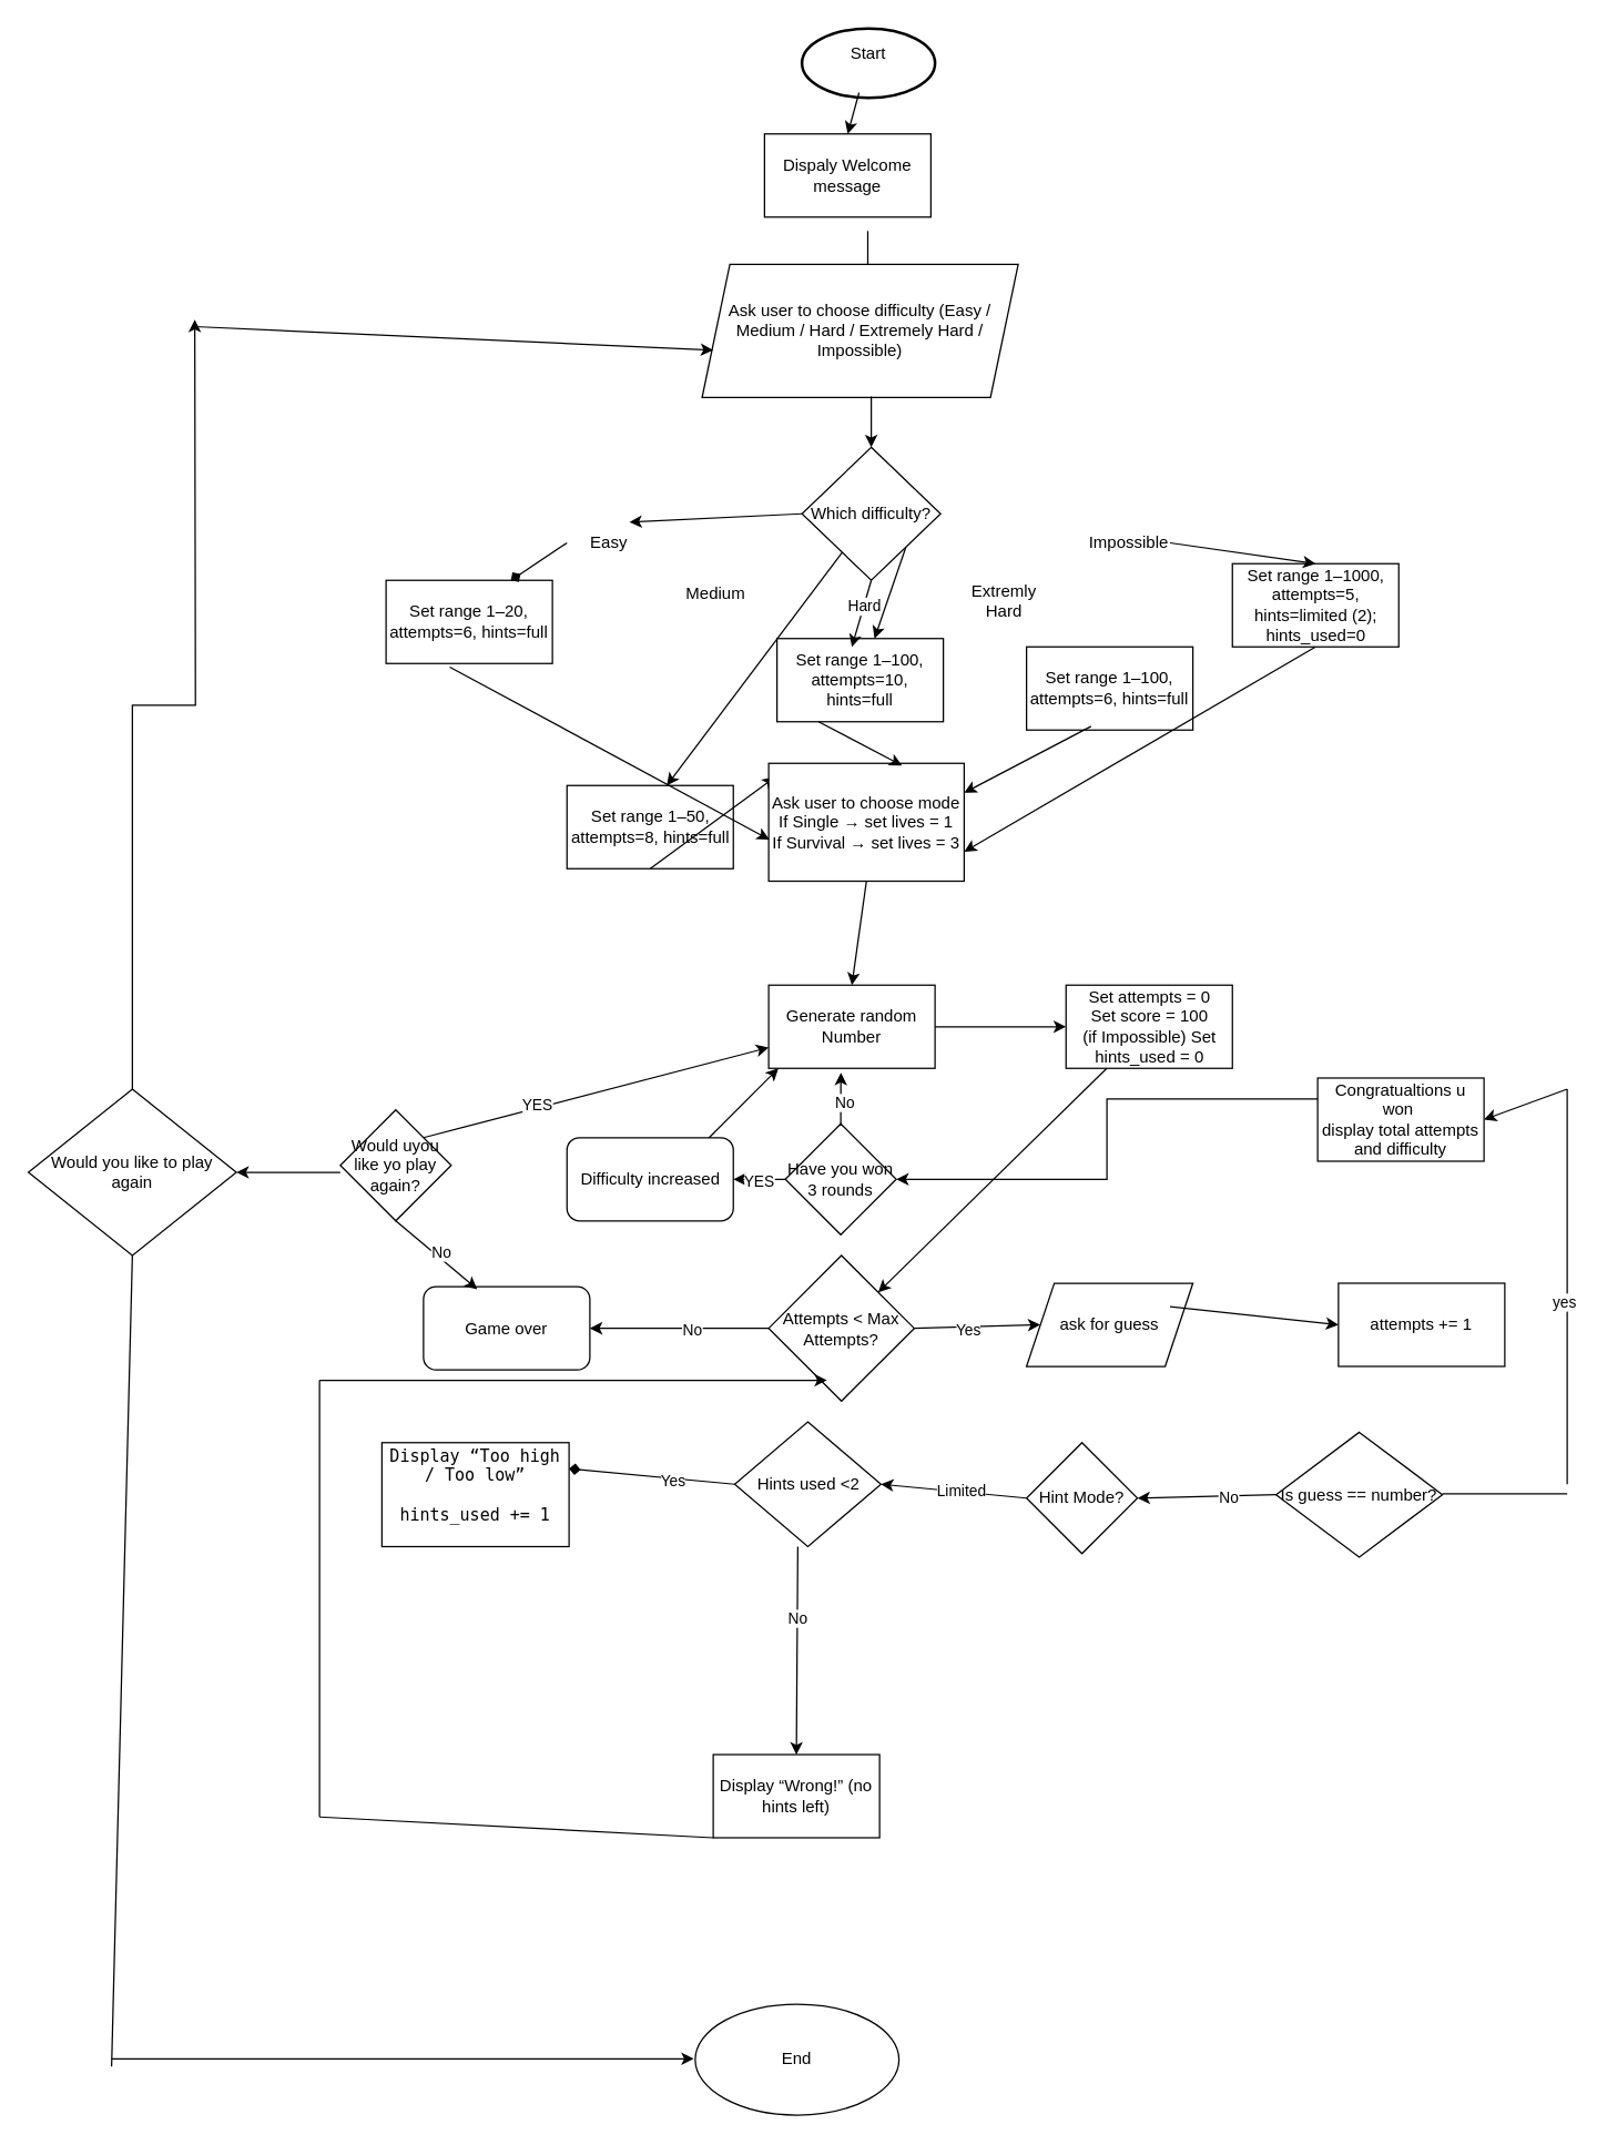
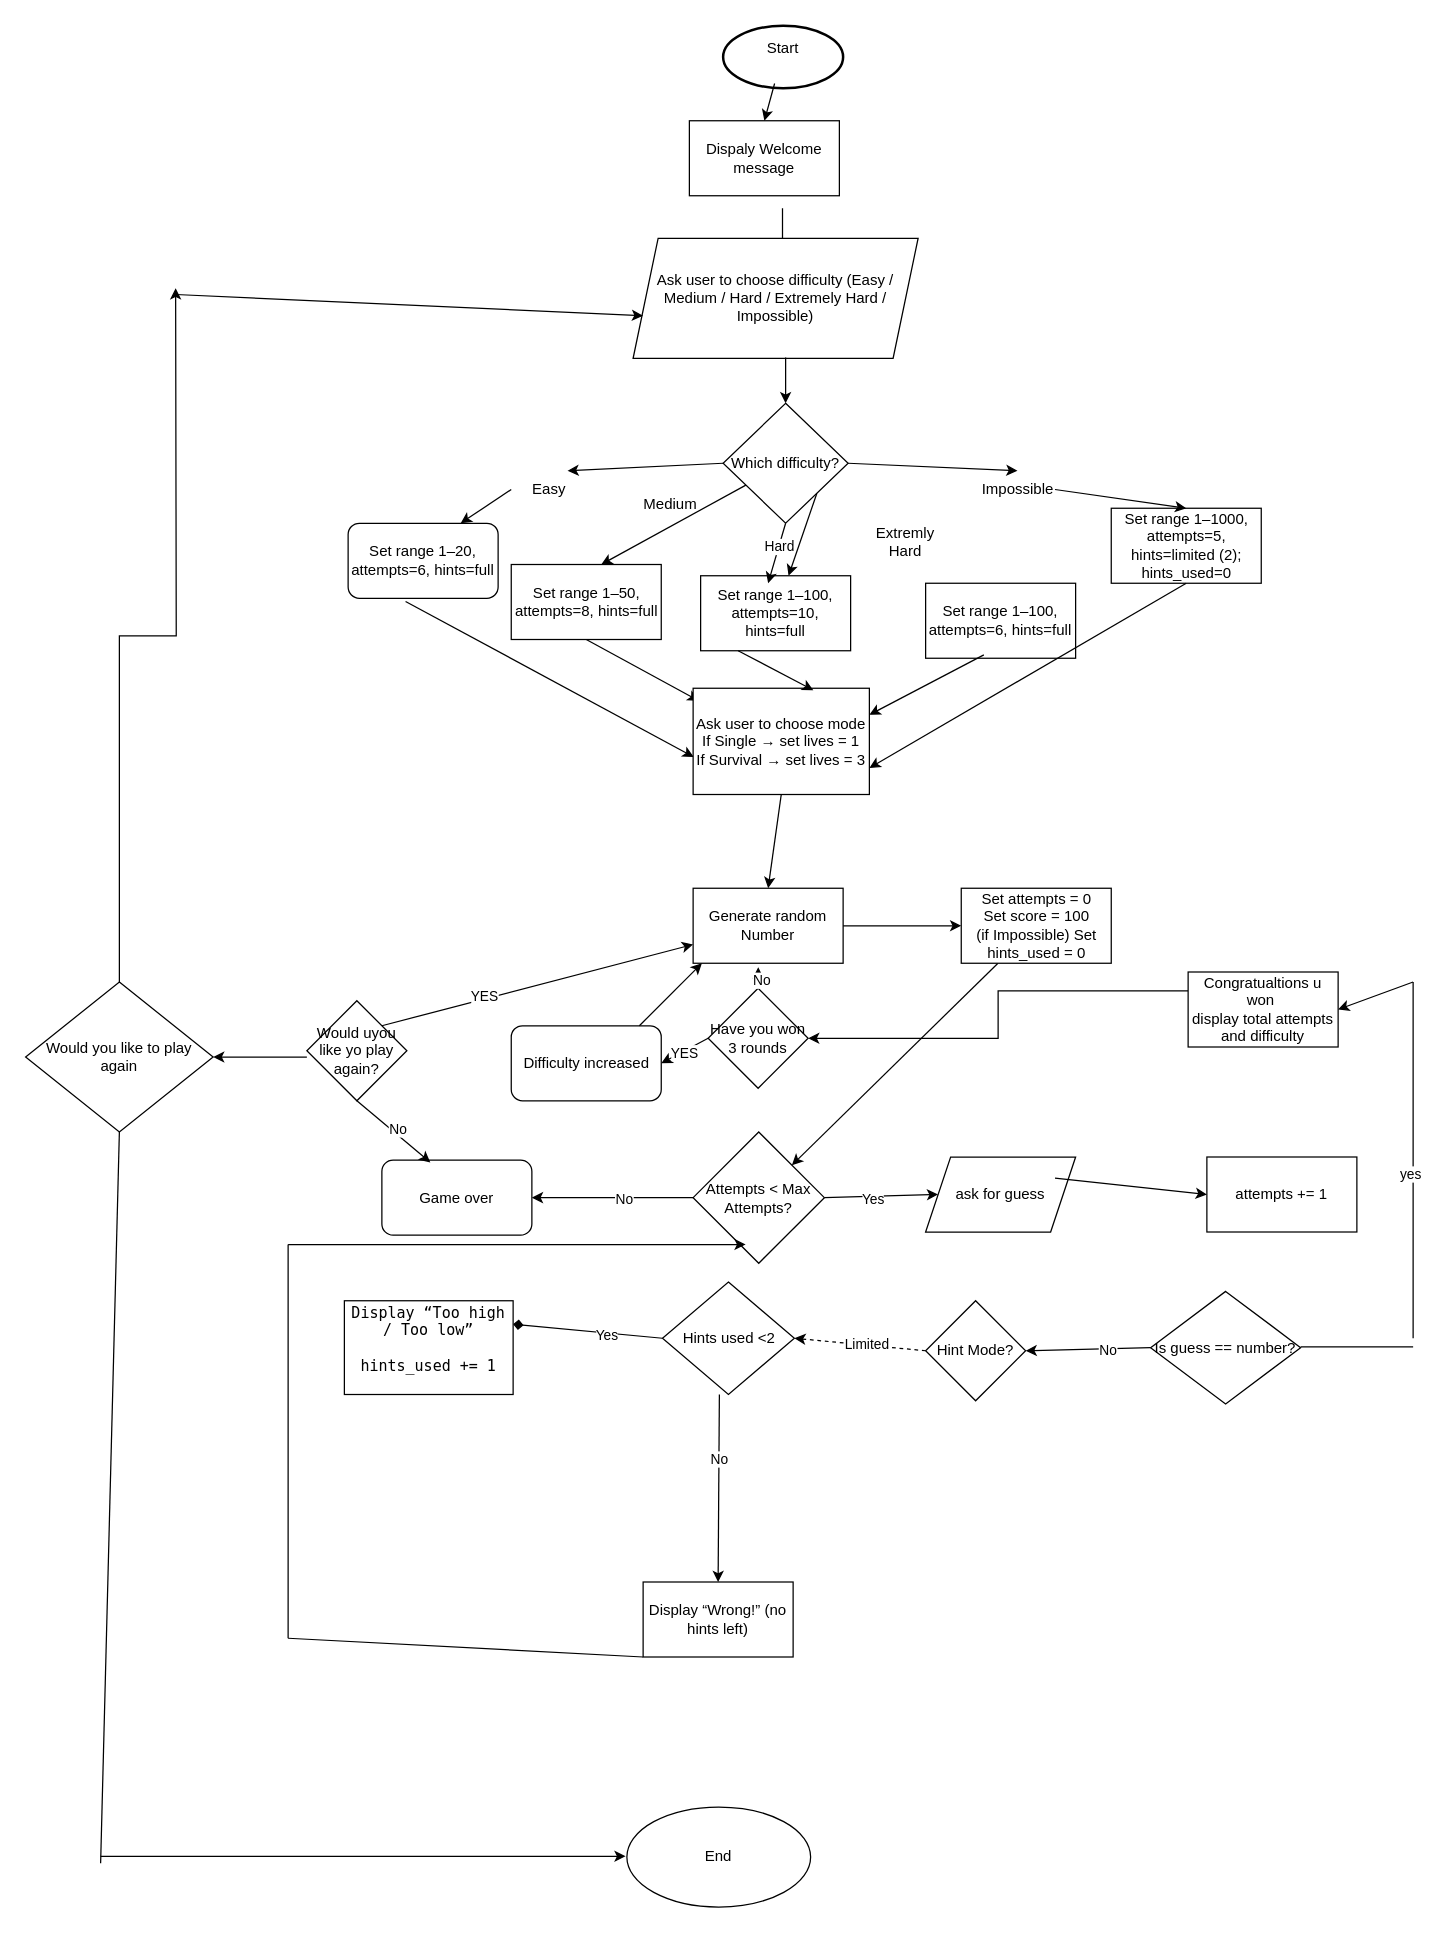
+ <mxCell id="39" value="" style="endArrow=classic;html=1;rounded=0;exitX=1;exitY=0.5;exitDx=0;exitDy=0;entryX=0.5;entryY=0;entryDx=0;entryDy=0;" edge="1" parent="2" source="8" target="40"><mxGeometry width="50" height="50" relative="1" as="geometry"><mxPoint x="674.5" y="360" as="sourcePoint" /><mxPoint x="945.5" y="396" as="targetPoint" /></mxGeometry></mxCell>
- <mxCell id="13" value="" style="endArrow=diamond;html=1;rounded=0;exitX=0;exitY=0.5;exitDx=0;exitDy=0;entryX=0.75;entryY=0;entryDx=0;entryDy=0;" parent="2" source="42" target="9" edge="1"><mxGeometry width="50" height="50" relative="1" as="geometry"><mxPoint x="144" y="448" as="sourcePoint" /><mxPoint x="194" y="398" as="targetPoint" /></mxGeometry></mxCell>
+ <mxCell id="13" value="" style="endArrow=classic;html=1;rounded=0;exitX=0;exitY=0.5;exitDx=0;exitDy=0;entryX=0.75;entryY=0;entryDx=0;entryDy=0;" parent="2" source="42" target="9" edge="1"><mxGeometry width="50" height="50" relative="1" as="geometry"><mxPoint x="144" y="448" as="sourcePoint" /><mxPoint x="194" y="398" as="targetPoint" /></mxGeometry></mxCell>
- <mxCell id="21" value="Medium" style="text;html=1;whiteSpace=wrap;strokeColor=none;fillColor=none;align=center;verticalAlign=middle;rounded=0;" parent="2" vertex="1"><mxGeometry x="256" y="393" width="60" height="30" as="geometry" /></mxCell>
+ <mxCell id="21" value="Medium" style="text;html=1;whiteSpace=wrap;strokeColor=none;fillColor=none;align=center;verticalAlign=middle;rounded=0;" parent="2" vertex="1"><mxGeometry x="276" y="368" width="60" height="30" as="geometry" /></mxCell>
- <mxCell id="9" value="Set range 1–20, attempts=6, hints=full" style="rounded=0;whiteSpace=wrap;html=1;" parent="2" vertex="1"><mxGeometry x="48" y="398" width="120" height="60" as="geometry" /></mxCell>
+ <mxCell id="9" value="Set range 1–20, attempts=6, hints=full" style="whiteSpace=wrap;html=1;rounded=1;" parent="2" vertex="1"><mxGeometry x="48" y="398" width="120" height="60" as="geometry" /></mxCell>
- <mxCell id="10" value="Set range 1–50, attempts=8, hints=full" style="rounded=0;whiteSpace=wrap;html=1;" parent="2" vertex="1"><mxGeometry x="178.5" y="546" width="120" height="60" as="geometry" /></mxCell>
+ <mxCell id="10" value="Set range 1–50, attempts=8, hints=full" style="rounded=0;whiteSpace=wrap;html=1;" parent="2" vertex="1"><mxGeometry x="178.5" y="431" width="120" height="60" as="geometry" /></mxCell>
- <mxCell id="53" value="Have you won 3 rounds" style="rhombus;whiteSpace=wrap;html=1;" vertex="1" parent="2"><mxGeometry x="336" y="790" width="80" height="80" as="geometry" /></mxCell>
+ <mxCell id="53" value="Have you won 3 rounds" style="rhombus;whiteSpace=wrap;html=1;" vertex="1" parent="2"><mxGeometry x="336" y="770" width="80" height="80" as="geometry" /></mxCell>
- <mxCell id="71" value="" style="endArrow=classic;html=1;rounded=0;exitX=0;exitY=0.5;exitDx=0;exitDy=0;entryX=1;entryY=0.5;entryDx=0;entryDy=0;" parent="1" source="70" edge="1" target="73"><mxGeometry width="50" height="50" relative="1" as="geometry"><mxPoint x="635" y="1030" as="sourcePoint" /><mxPoint x="620" y="1070" as="targetPoint" /></mxGeometry></mxCell>
+ <mxCell id="71" value="" style="endArrow=classic;html=1;rounded=0;exitX=0;exitY=0.5;exitDx=0;exitDy=0;entryX=1;entryY=0.5;entryDx=0;entryDy=0;dashed=1;" parent="1" source="70" edge="1" target="73"><mxGeometry width="50" height="50" relative="1" as="geometry"><mxPoint x="635" y="1030" as="sourcePoint" /><mxPoint x="620" y="1070" as="targetPoint" /></mxGeometry></mxCell>
